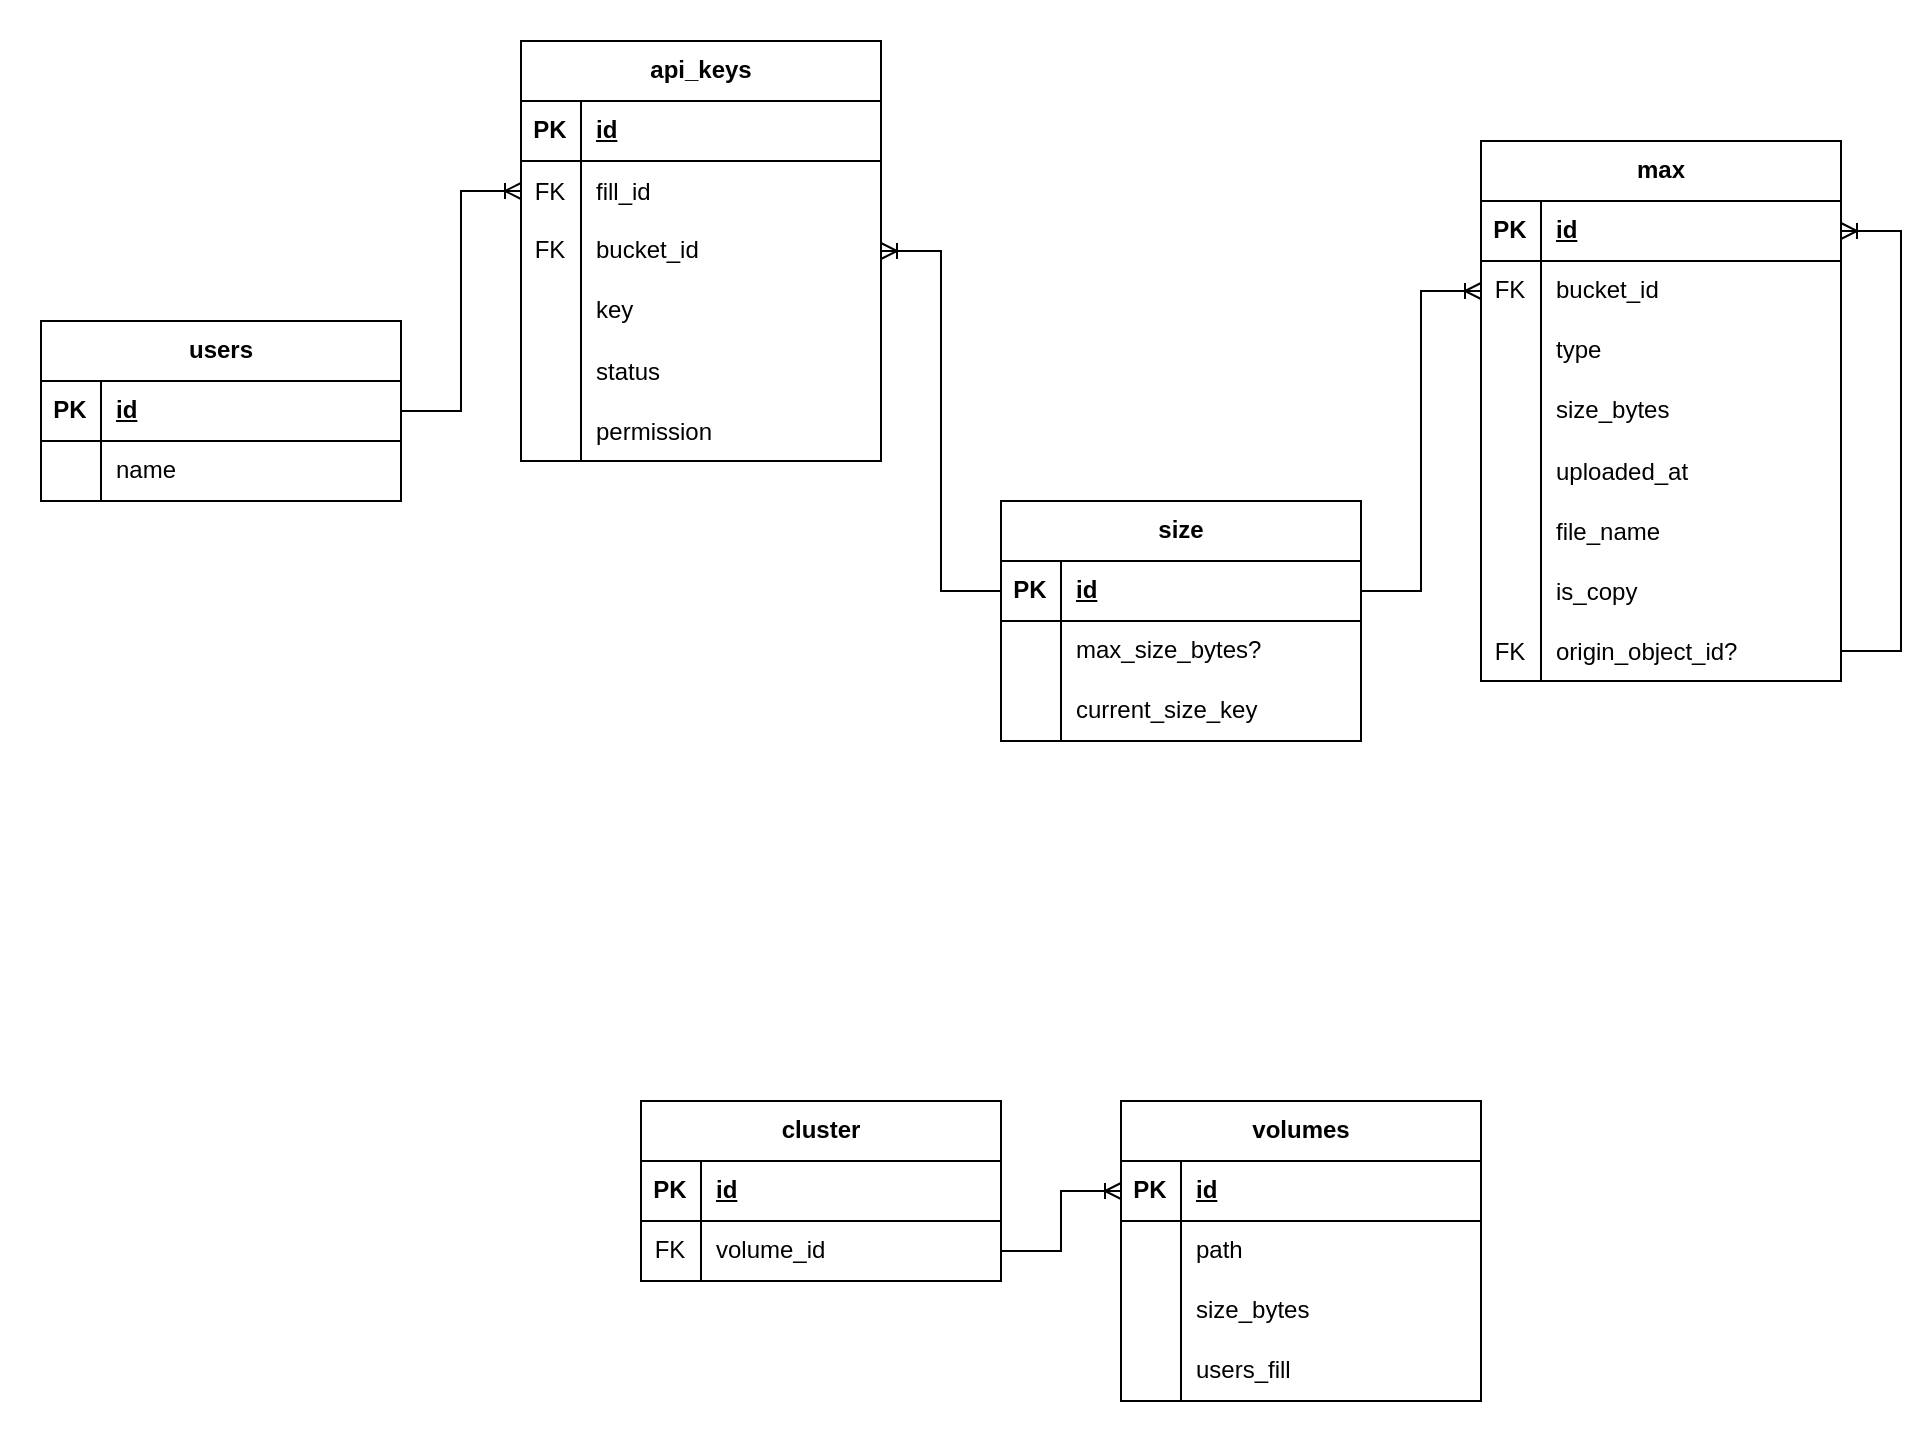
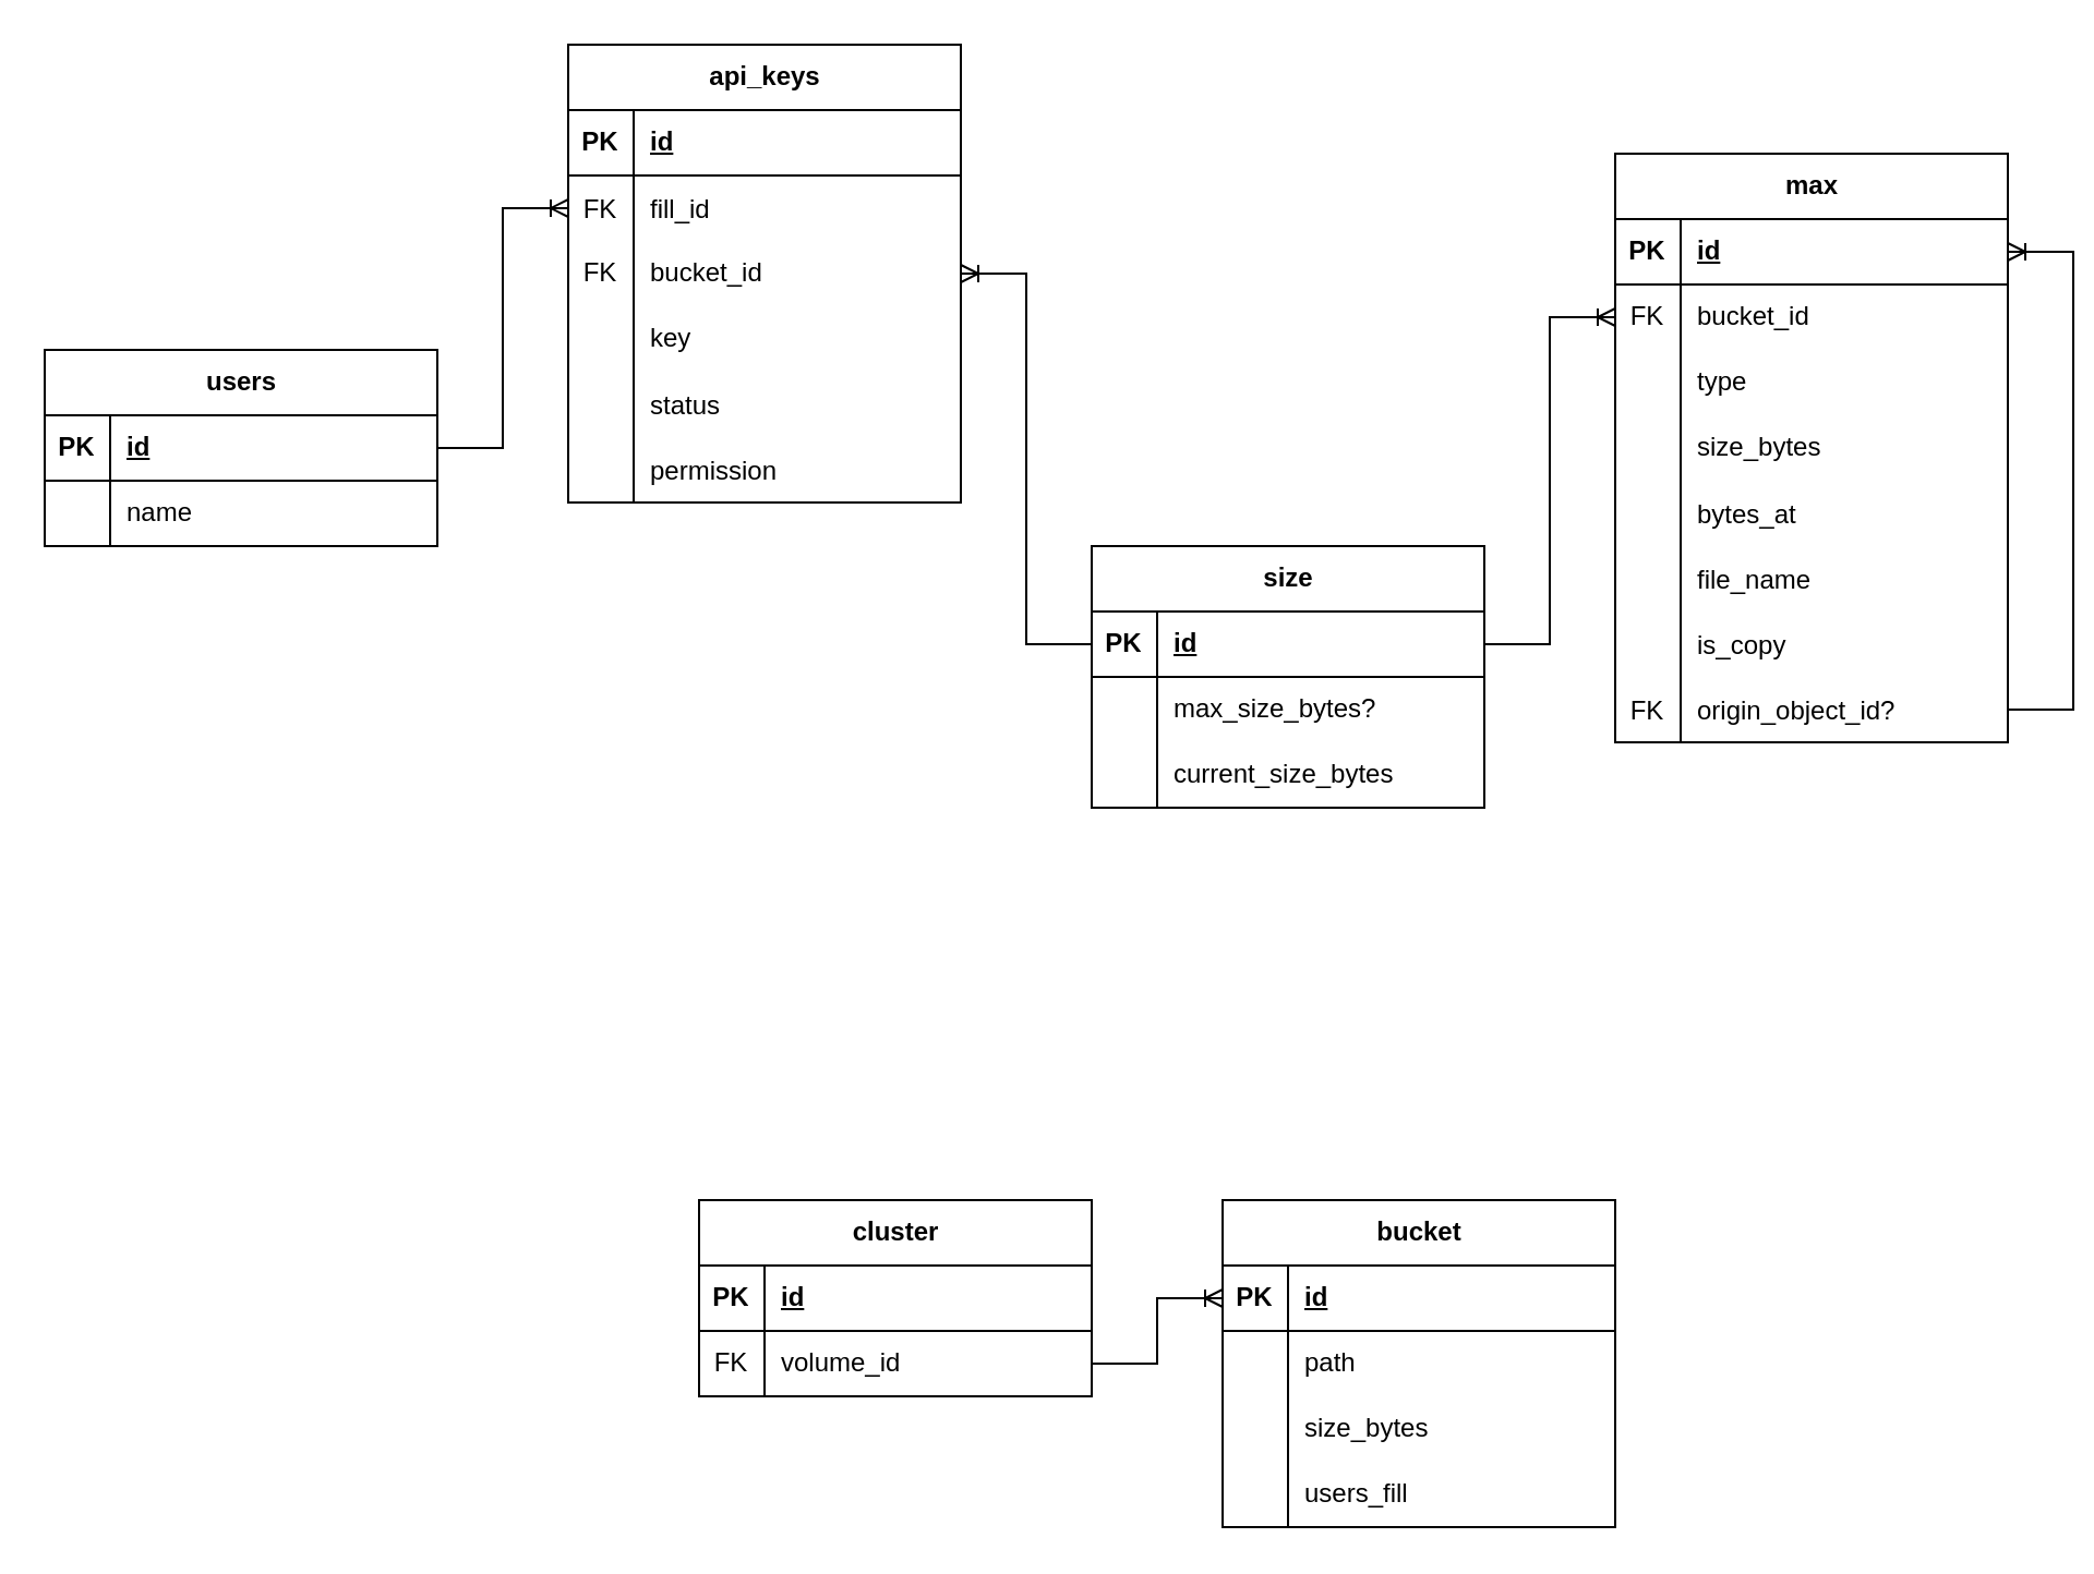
- <mxCell id="55" value="uploaded_at" style="shape=partialRectangle;connectable=0;fillColor=none;top=0;left=0;bottom=0;right=0;align=left;spacingLeft=6;overflow=hidden;" vertex="1" parent="53"><mxGeometry x="30" width="150" height="30" as="geometry"><mxRectangle width="150" height="30" as="alternateBounds" /></mxGeometry></mxCell>
+ <mxCell id="55" value="bytes_at" style="shape=partialRectangle;connectable=0;fillColor=none;top=0;left=0;bottom=0;right=0;align=left;spacingLeft=6;overflow=hidden;" vertex="1" parent="53"><mxGeometry x="30" width="150" height="30" as="geometry"><mxRectangle width="150" height="30" as="alternateBounds" /></mxGeometry></mxCell>
- <mxCell id="18" value="current_size_key" style="shape=partialRectangle;connectable=0;fillColor=none;top=0;left=0;bottom=0;right=0;align=left;spacingLeft=6;overflow=hidden;whiteSpace=wrap;html=1;" vertex="1" parent="16"><mxGeometry x="30" width="150" height="30" as="geometry"><mxRectangle width="150" height="30" as="alternateBounds" /></mxGeometry></mxCell>
+ <mxCell id="18" value="current_size_bytes" style="shape=partialRectangle;connectable=0;fillColor=none;top=0;left=0;bottom=0;right=0;align=left;spacingLeft=6;overflow=hidden;whiteSpace=wrap;html=1;" vertex="1" parent="16"><mxGeometry x="30" width="150" height="30" as="geometry"><mxRectangle width="150" height="30" as="alternateBounds" /></mxGeometry></mxCell>
- <mxCell id="74" value="volumes" style="shape=table;startSize=30;container=1;collapsible=1;childLayout=tableLayout;fixedRows=1;rowLines=0;fontStyle=1;align=center;resizeLast=1;html=1;" vertex="1" parent="1"><mxGeometry x="560" y="550" width="180" height="150" as="geometry" /></mxCell>
+ <mxCell id="74" value="bucket" style="shape=table;startSize=30;container=1;collapsible=1;childLayout=tableLayout;fixedRows=1;rowLines=0;fontStyle=1;align=center;resizeLast=1;html=1;" vertex="1" parent="1"><mxGeometry x="560" y="550" width="180" height="150" as="geometry" /></mxCell>
